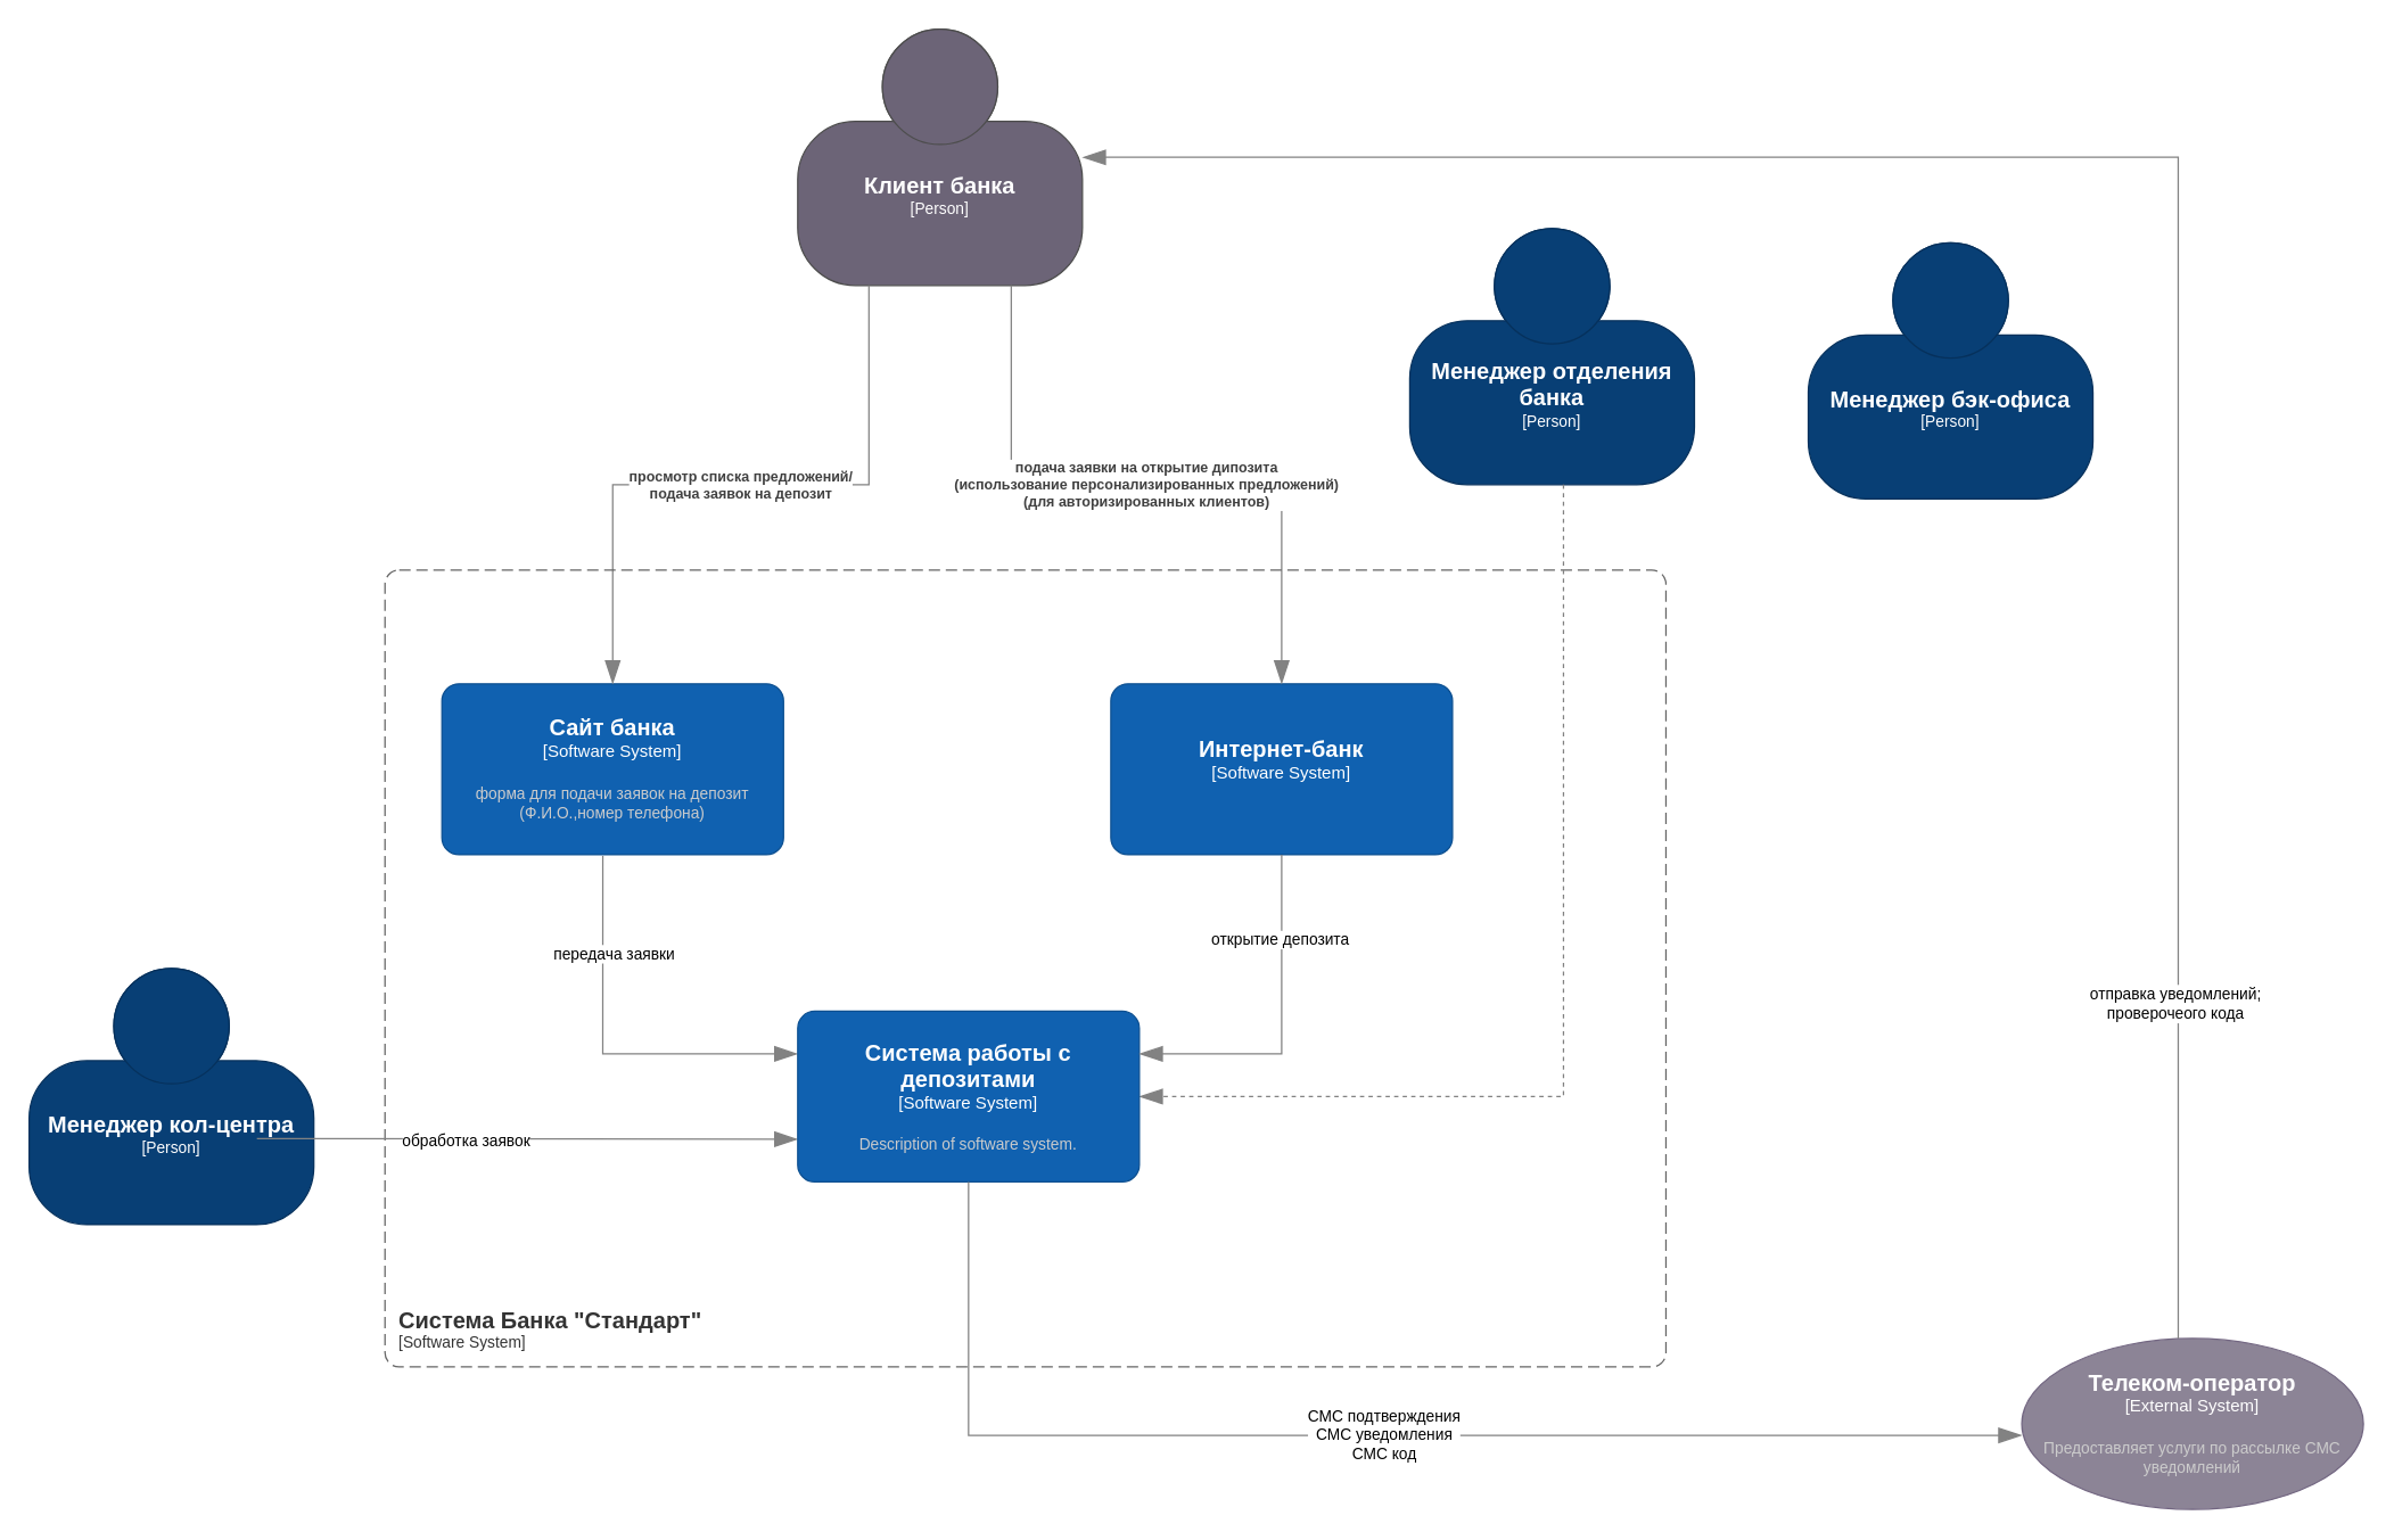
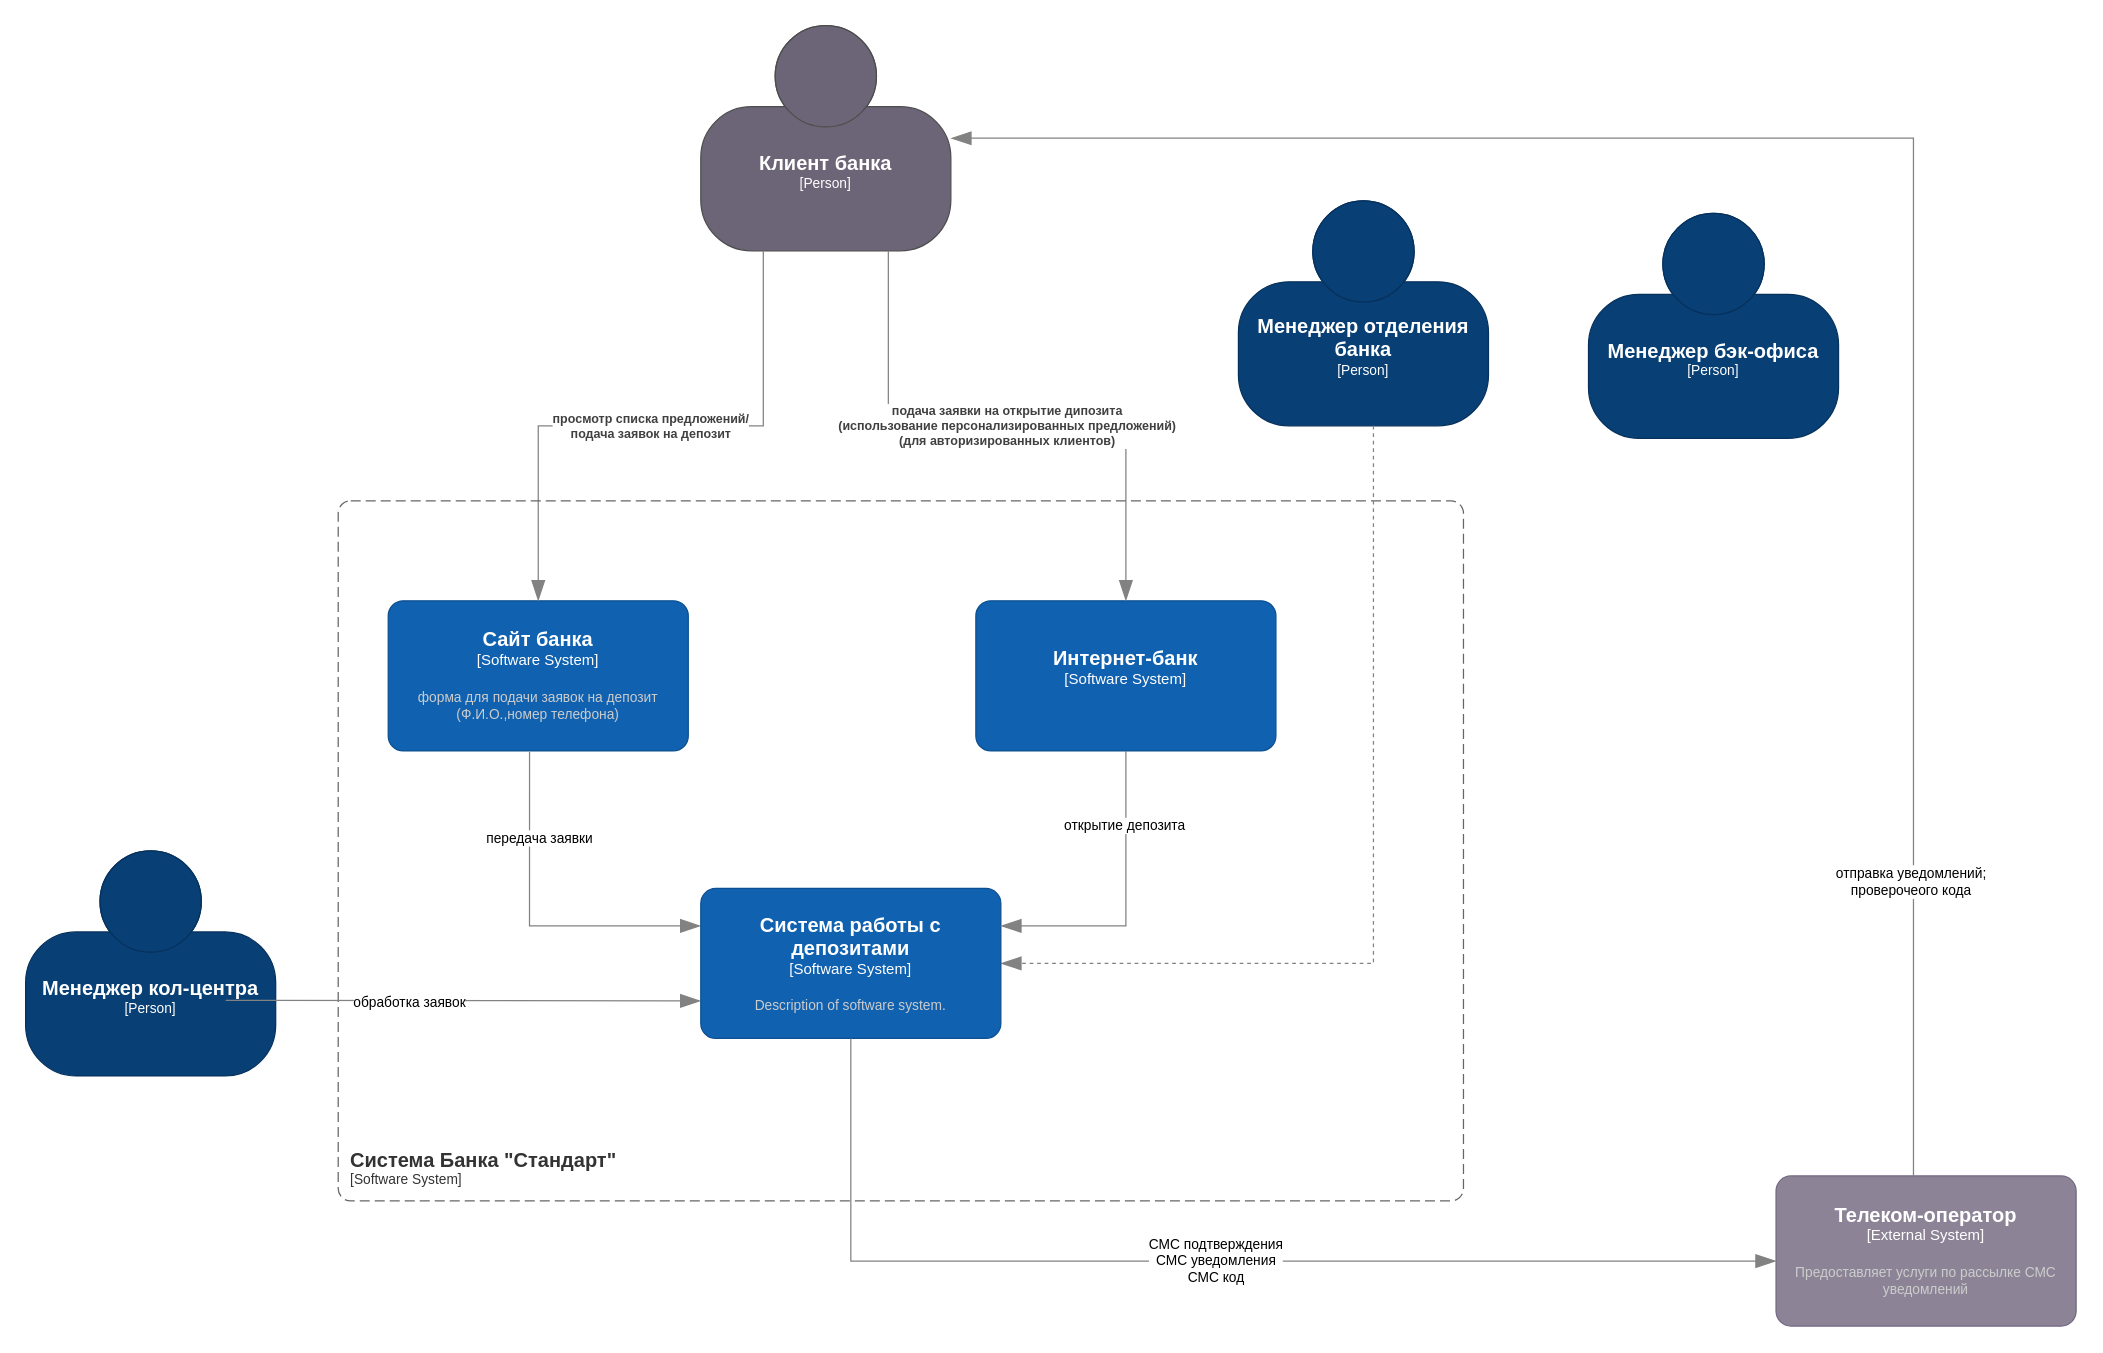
- <mxCell id="11" value="&lt;font style=&quot;font-size: 16px&quot;&gt;&lt;b&gt;Телеком-оператор&lt;/b&gt;&lt;/font&gt;&lt;div&gt;[External System]&lt;/div&gt;&lt;br&gt;&lt;div&gt;&lt;font style=&quot;font-size: 11px&quot;&gt;&lt;font color=&quot;#cccccc&quot;&gt;Предоставляет услуги по рассылке СМС уведомлений&lt;/font&gt;&lt;/div&gt;" style="ellipse;whiteSpace=wrap;html=1;labelBackgroundColor=none;fillColor=#8C8496;fontColor=#ffffff;align=center;arcSize=10;strokeColor=#736782;metaEdit=1;resizable=0;points=[[0.25,0,0],[0.5,0,0],[0.75,0,0],[1,0.25,0],[1,0.5,0],[1,0.75,0],[0.75,1,0],[0.5,1,0],[0.25,1,0],[0,0.75,0],[0,0.5,0],[0,0.25,0]];" vertex="1" parent="1"><mxGeometry x="1420" y="940" width="240" height="120" as="geometry" /></mxCell>
+ <mxCell id="11" value="&lt;font style=&quot;font-size: 16px&quot;&gt;&lt;b&gt;Телеком-оператор&lt;/b&gt;&lt;/font&gt;&lt;div&gt;[External System]&lt;/div&gt;&lt;br&gt;&lt;div&gt;&lt;font style=&quot;font-size: 11px&quot;&gt;&lt;font color=&quot;#cccccc&quot;&gt;Предоставляет услуги по рассылке СМС уведомлений&lt;/font&gt;&lt;/div&gt;" style="rounded=1;whiteSpace=wrap;html=1;labelBackgroundColor=none;fillColor=#8C8496;fontColor=#ffffff;align=center;arcSize=10;strokeColor=#736782;metaEdit=1;resizable=0;points=[[0.25,0,0],[0.5,0,0],[0.75,0,0],[1,0.25,0],[1,0.5,0],[1,0.75,0],[0.75,1,0],[0.5,1,0],[0.25,1,0],[0,0.75,0],[0,0.5,0],[0,0.25,0]];" vertex="1" parent="1"><mxGeometry x="1420" y="940" width="240" height="120" as="geometry" /></mxCell>
